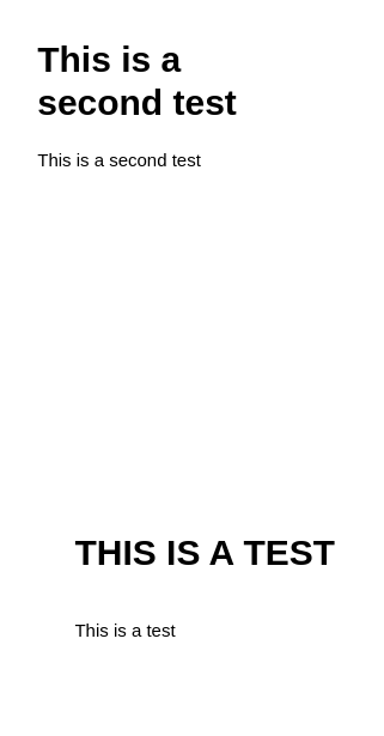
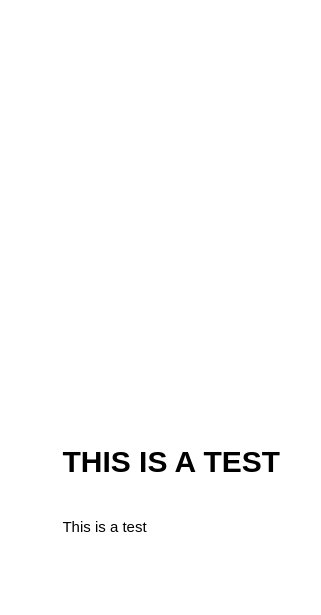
- <mxCell id="3" value="&lt;h1&gt;This is a second test&lt;/h1&gt;&lt;div&gt;This is a second test&lt;/div&gt;" style="text;html=1;strokeColor=none;fillColor=none;spacing=5;spacingTop=-20;whiteSpace=wrap;overflow=hidden;rounded=0;" vertex="1" parent="1"><mxGeometry x="20" y="20" width="190" height="120" as="geometry" /></mxCell>
